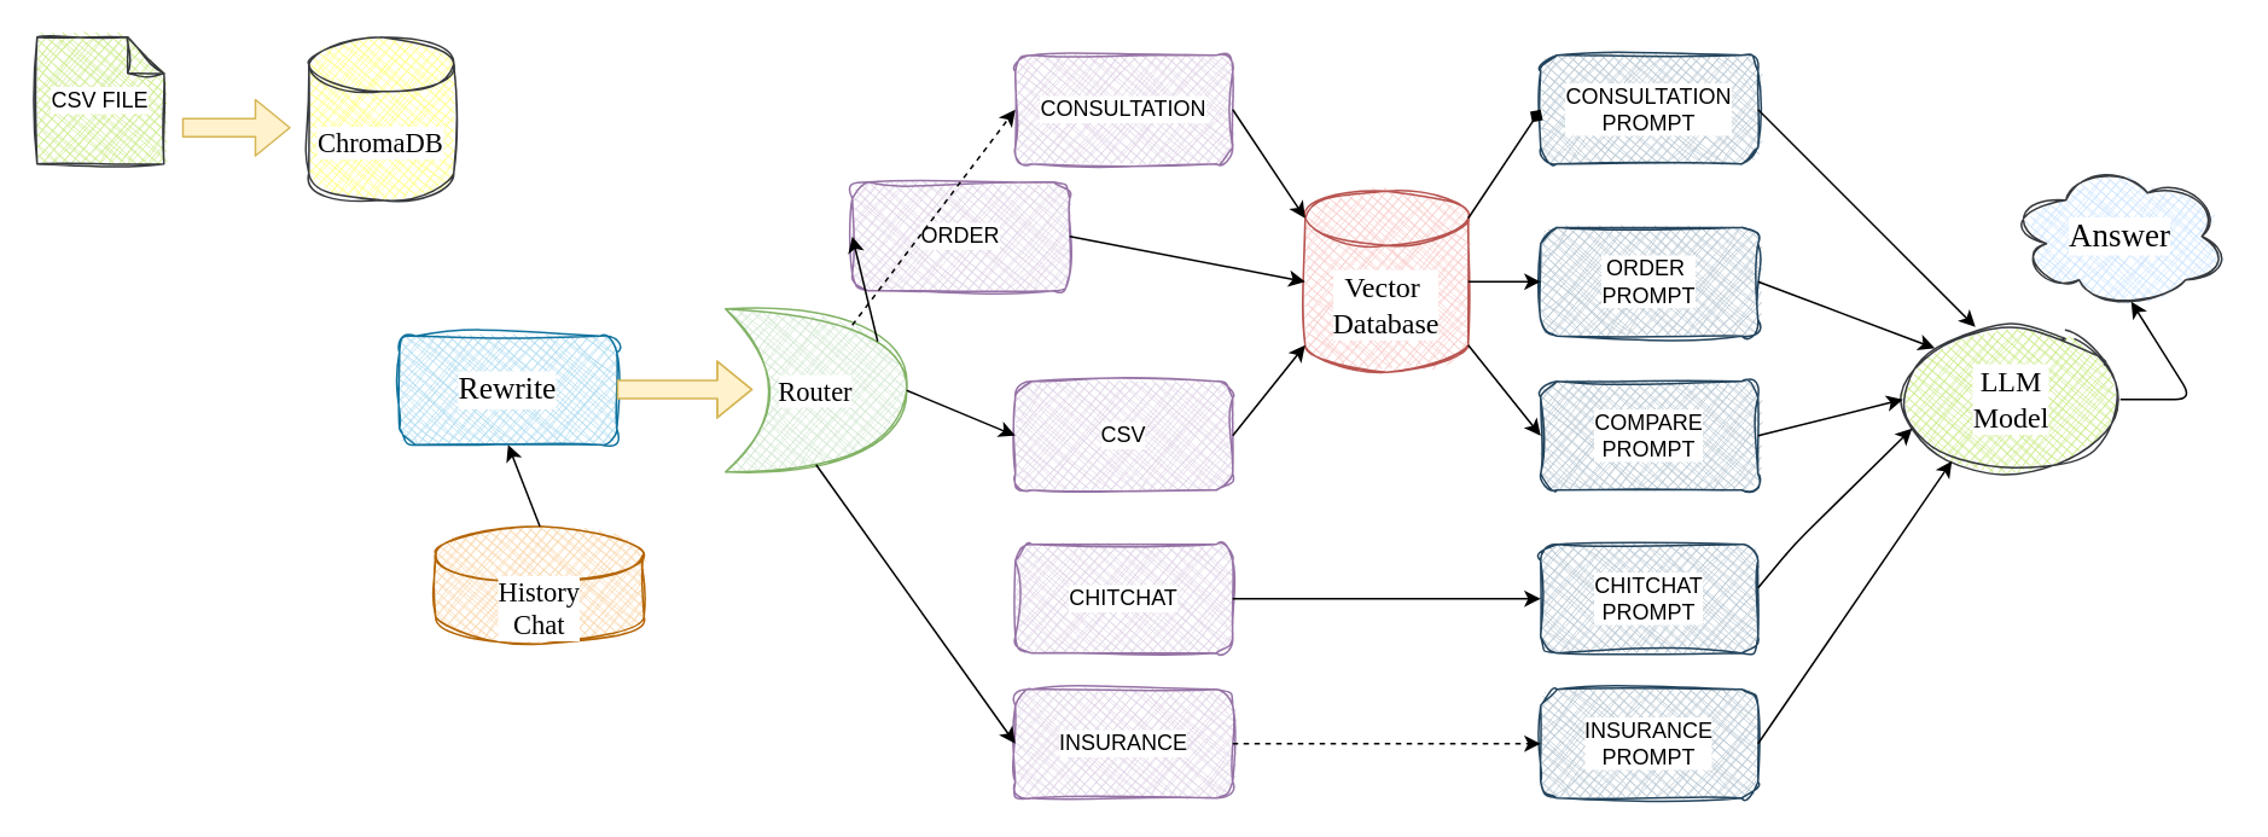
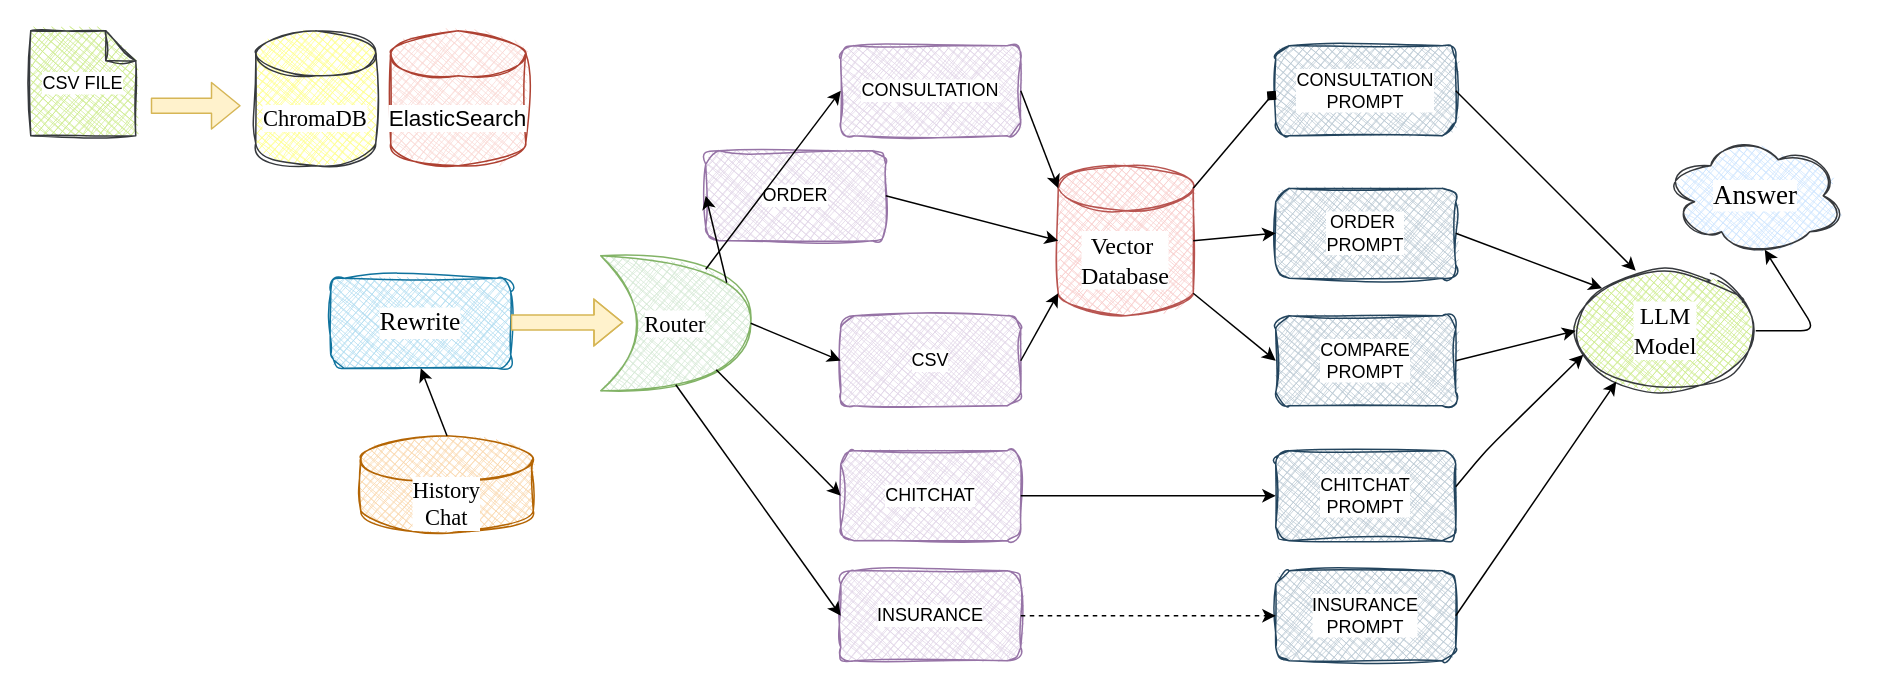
+ <mxCell id="41" value="&lt;font style=&quot;font-size: 15px;&quot;&gt;ElasticSearch&lt;/font&gt;" style="shape=cylinder3;whiteSpace=wrap;html=1;boundedLbl=1;backgroundOutline=1;size=15;rounded=1;sketch=1;jiggle=2;fillStyle=cross-hatch;curveFitting=1;strokeColor=#ae4132;align=center;verticalAlign=middle;fontFamily=Helvetica;fontSize=12;labelBackgroundColor=default;fillColor=#fad9d5;" vertex="1" parent="1"><mxGeometry x="260" y="20" width="90" height="90" as="geometry" /></mxCell>
- <mxCell id="22" value="" style="endArrow=classic;html=1;fontFamily=Helvetica;fontSize=12;fontColor=default;labelBackgroundColor=default;exitX=0.7;exitY=0.1;exitDx=0;exitDy=0;exitPerimeter=0;entryX=0;entryY=0.5;entryDx=0;entryDy=0;dashed=1;" edge="1" parent="1" source="4" target="5"><mxGeometry width="50" height="50" relative="1" as="geometry"><mxPoint x="570" y="260" as="sourcePoint" /><mxPoint x="620" y="210" as="targetPoint" /></mxGeometry></mxCell>
+ <mxCell id="22" value="" style="endArrow=classic;html=1;fontFamily=Helvetica;fontSize=12;fontColor=default;labelBackgroundColor=default;exitX=0.7;exitY=0.1;exitDx=0;exitDy=0;exitPerimeter=0;entryX=0;entryY=0.5;entryDx=0;entryDy=0;" edge="1" parent="1" source="4" target="5"><mxGeometry width="50" height="50" relative="1" as="geometry"><mxPoint x="570" y="260" as="sourcePoint" /><mxPoint x="620" y="210" as="targetPoint" /></mxGeometry></mxCell>
- <mxCell id="15" value="&lt;font style=&quot;font-size: 16px;&quot; face=&quot;Architects Daughter&quot;&gt;Vector&amp;nbsp;&lt;br&gt;Database&lt;/font&gt;" style="shape=cylinder3;whiteSpace=wrap;html=1;boundedLbl=1;backgroundOutline=1;size=15;rounded=1;sketch=1;jiggle=2;fillStyle=cross-hatch;curveFitting=1;strokeColor=#b85450;align=center;verticalAlign=middle;fontFamily=Helvetica;fontSize=12;labelBackgroundColor=default;fillColor=#f8cecc;" vertex="1" parent="1"><mxGeometry x="720" y="105" width="90" height="100" as="geometry" /></mxCell>
+ <mxCell id="15" value="&lt;font style=&quot;font-size: 16px;&quot; face=&quot;Architects Daughter&quot;&gt;Vector&amp;nbsp;&lt;br&gt;Database&lt;/font&gt;" style="shape=cylinder3;whiteSpace=wrap;html=1;boundedLbl=1;backgroundOutline=1;size=15;rounded=1;sketch=1;jiggle=2;fillStyle=cross-hatch;curveFitting=1;strokeColor=#b85450;align=center;verticalAlign=middle;fontFamily=Helvetica;fontSize=12;labelBackgroundColor=default;fillColor=#f8cecc;" vertex="1" parent="1"><mxGeometry x="705" y="110" width="90" height="100" as="geometry" /></mxCell>
+ <mxCell id="25" value="" style="endArrow=classic;html=1;fontFamily=Helvetica;fontSize=12;fontColor=default;labelBackgroundColor=default;exitX=0.77;exitY=0.844;exitDx=0;exitDy=0;exitPerimeter=0;entryX=0;entryY=0.5;entryDx=0;entryDy=0;" edge="1" parent="1" source="4" target="8"><mxGeometry width="50" height="50" relative="1" as="geometry"><mxPoint x="570" y="260" as="sourcePoint" /><mxPoint x="620" y="210" as="targetPoint" /></mxGeometry></mxCell>
